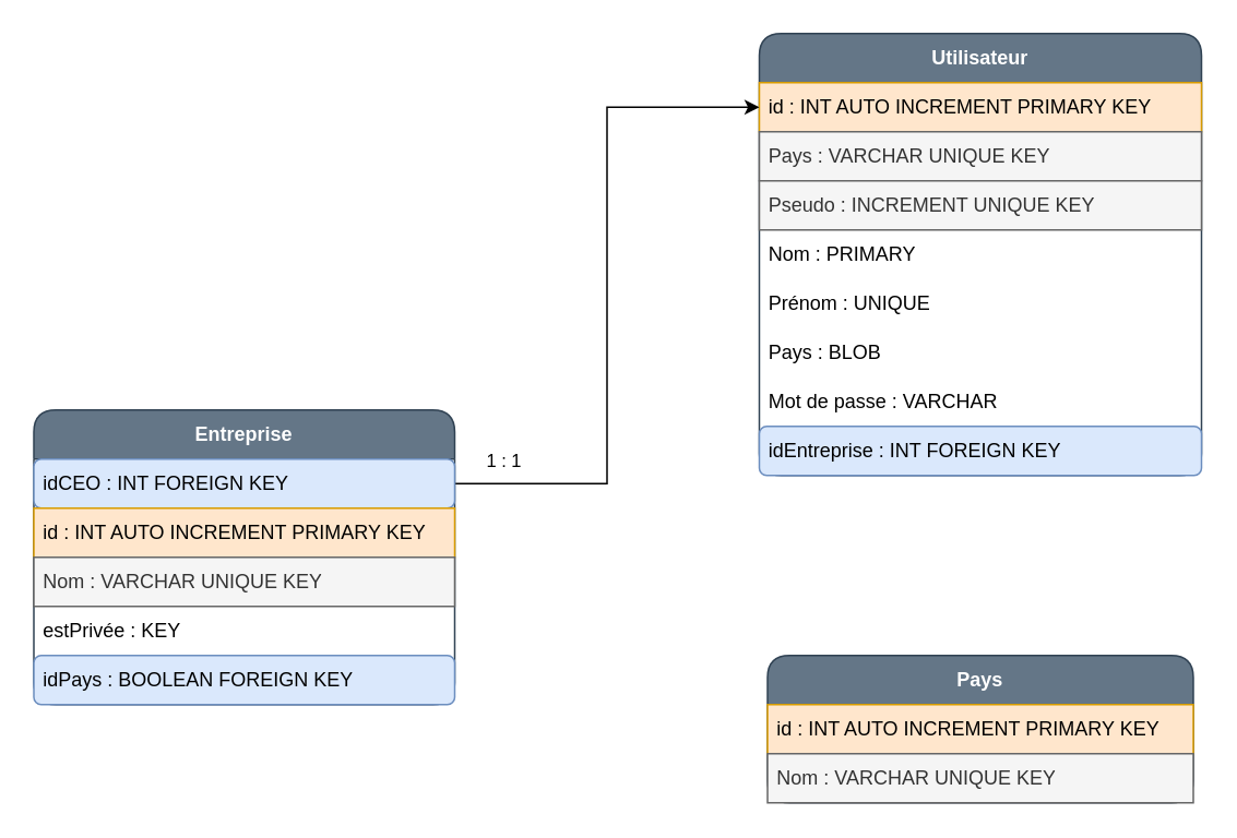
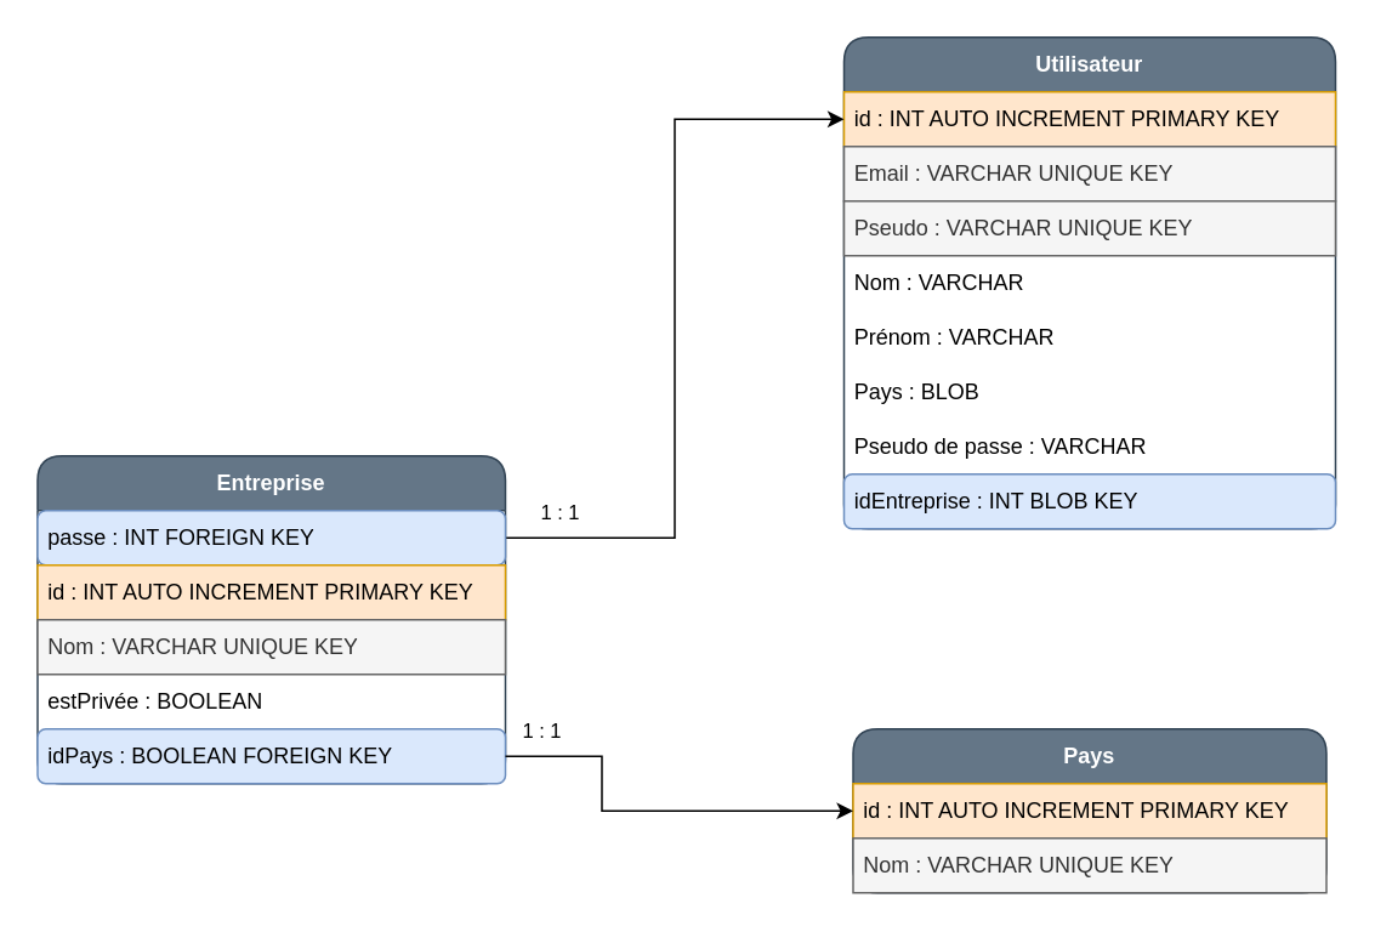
- <mxCell id="4" value="Pays : VARCHAR UNIQUE KEY" style="text;strokeColor=#666666;fillColor=#f5f5f5;align=left;verticalAlign=middle;spacingLeft=4;spacingRight=4;overflow=hidden;points=[[0,0.5],[1,0.5]];portConstraint=eastwest;rotatable=0;whiteSpace=wrap;html=1;fontColor=#333333;" vertex="1" parent="2"><mxGeometry y="60" width="270" height="30" as="geometry" /></mxCell>
+ <mxCell id="4" value="Email : VARCHAR UNIQUE KEY" style="text;strokeColor=#666666;fillColor=#f5f5f5;align=left;verticalAlign=middle;spacingLeft=4;spacingRight=4;overflow=hidden;points=[[0,0.5],[1,0.5]];portConstraint=eastwest;rotatable=0;whiteSpace=wrap;html=1;fontColor=#333333;" vertex="1" parent="2"><mxGeometry y="60" width="270" height="30" as="geometry" /></mxCell>
- <mxCell id="5" value="Pseudo : INCREMENT UNIQUE KEY" style="text;strokeColor=#666666;fillColor=#f5f5f5;align=left;verticalAlign=middle;spacingLeft=4;spacingRight=4;overflow=hidden;points=[[0,0.5],[1,0.5]];portConstraint=eastwest;rotatable=0;whiteSpace=wrap;html=1;fontColor=#333333;" vertex="1" parent="2"><mxGeometry y="90" width="270" height="30" as="geometry" /></mxCell>
+ <mxCell id="5" value="Pseudo : VARCHAR UNIQUE KEY" style="text;strokeColor=#666666;fillColor=#f5f5f5;align=left;verticalAlign=middle;spacingLeft=4;spacingRight=4;overflow=hidden;points=[[0,0.5],[1,0.5]];portConstraint=eastwest;rotatable=0;whiteSpace=wrap;html=1;fontColor=#333333;" vertex="1" parent="2"><mxGeometry y="90" width="270" height="30" as="geometry" /></mxCell>
- <mxCell id="6" value="Nom : PRIMARY" style="text;strokeColor=none;fillColor=none;align=left;verticalAlign=middle;spacingLeft=4;spacingRight=4;overflow=hidden;points=[[0,0.5],[1,0.5]];portConstraint=eastwest;rotatable=0;whiteSpace=wrap;html=1;" vertex="1" parent="2"><mxGeometry y="120" width="270" height="30" as="geometry" /></mxCell>
+ <mxCell id="6" value="Nom : VARCHAR" style="text;strokeColor=none;fillColor=none;align=left;verticalAlign=middle;spacingLeft=4;spacingRight=4;overflow=hidden;points=[[0,0.5],[1,0.5]];portConstraint=eastwest;rotatable=0;whiteSpace=wrap;html=1;" vertex="1" parent="2"><mxGeometry y="120" width="270" height="30" as="geometry" /></mxCell>
- <mxCell id="7" value="Prénom : UNIQUE" style="text;strokeColor=none;fillColor=none;align=left;verticalAlign=middle;spacingLeft=4;spacingRight=4;overflow=hidden;points=[[0,0.5],[1,0.5]];portConstraint=eastwest;rotatable=0;whiteSpace=wrap;html=1;" vertex="1" parent="2"><mxGeometry y="150" width="270" height="30" as="geometry" /></mxCell>
+ <mxCell id="7" value="Prénom : VARCHAR" style="text;strokeColor=none;fillColor=none;align=left;verticalAlign=middle;spacingLeft=4;spacingRight=4;overflow=hidden;points=[[0,0.5],[1,0.5]];portConstraint=eastwest;rotatable=0;whiteSpace=wrap;html=1;" vertex="1" parent="2"><mxGeometry y="150" width="270" height="30" as="geometry" /></mxCell>
- <mxCell id="9" value="Mot de passe : VARCHAR" style="text;strokeColor=none;fillColor=none;align=left;verticalAlign=middle;spacingLeft=4;spacingRight=4;overflow=hidden;points=[[0,0.5],[1,0.5]];portConstraint=eastwest;rotatable=0;whiteSpace=wrap;html=1;" vertex="1" parent="2"><mxGeometry y="210" width="270" height="30" as="geometry" /></mxCell>
+ <mxCell id="9" value="Pseudo de passe : VARCHAR" style="text;strokeColor=none;fillColor=none;align=left;verticalAlign=middle;spacingLeft=4;spacingRight=4;overflow=hidden;points=[[0,0.5],[1,0.5]];portConstraint=eastwest;rotatable=0;whiteSpace=wrap;html=1;" vertex="1" parent="2"><mxGeometry y="210" width="270" height="30" as="geometry" /></mxCell>
- <mxCell id="10" value="idEntreprise : INT FOREIGN KEY" style="text;strokeColor=#6c8ebf;fillColor=#dae8fc;align=left;verticalAlign=middle;spacingLeft=4;spacingRight=4;overflow=hidden;points=[[0,0.5],[1,0.5]];portConstraint=eastwest;rotatable=0;whiteSpace=wrap;html=1;rounded=1;" vertex="1" parent="2"><mxGeometry y="240" width="270" height="30" as="geometry" /></mxCell>
+ <mxCell id="10" value="idEntreprise : INT BLOB KEY" style="text;strokeColor=#6c8ebf;fillColor=#dae8fc;align=left;verticalAlign=middle;spacingLeft=4;spacingRight=4;overflow=hidden;points=[[0,0.5],[1,0.5]];portConstraint=eastwest;rotatable=0;whiteSpace=wrap;html=1;rounded=1;" vertex="1" parent="2"><mxGeometry y="240" width="270" height="30" as="geometry" /></mxCell>
- <mxCell id="14" value="idCEO : INT FOREIGN KEY" style="text;strokeColor=#6c8ebf;fillColor=#dae8fc;align=left;verticalAlign=middle;spacingLeft=4;spacingRight=4;overflow=hidden;points=[[0,0.5],[1,0.5]];portConstraint=eastwest;rotatable=0;whiteSpace=wrap;html=1;rounded=1;" vertex="1" parent="13"><mxGeometry y="30" width="257" height="30" as="geometry" /></mxCell>
+ <mxCell id="14" value="passe : INT FOREIGN KEY" style="text;strokeColor=#6c8ebf;fillColor=#dae8fc;align=left;verticalAlign=middle;spacingLeft=4;spacingRight=4;overflow=hidden;points=[[0,0.5],[1,0.5]];portConstraint=eastwest;rotatable=0;whiteSpace=wrap;html=1;rounded=1;" vertex="1" parent="13"><mxGeometry y="30" width="257" height="30" as="geometry" /></mxCell>
- <mxCell id="17" value="estPrivée : KEY" style="text;strokeColor=none;fillColor=none;align=left;verticalAlign=middle;spacingLeft=4;spacingRight=4;overflow=hidden;points=[[0,0.5],[1,0.5]];portConstraint=eastwest;rotatable=0;whiteSpace=wrap;html=1;rounded=1;" vertex="1" parent="13"><mxGeometry y="120" width="257" height="30" as="geometry" /></mxCell>
+ <mxCell id="17" value="estPrivée : BOOLEAN" style="text;strokeColor=none;fillColor=none;align=left;verticalAlign=middle;spacingLeft=4;spacingRight=4;overflow=hidden;points=[[0,0.5],[1,0.5]];portConstraint=eastwest;rotatable=0;whiteSpace=wrap;html=1;rounded=1;" vertex="1" parent="13"><mxGeometry y="120" width="257" height="30" as="geometry" /></mxCell>
+ <mxCell id="22" style="edgeStyle=orthogonalEdgeStyle;rounded=0;orthogonalLoop=1;jettySize=auto;html=1;entryX=0;entryY=0.5;entryDx=0;entryDy=0;" edge="1" parent="1" source="18" target="19"><mxGeometry relative="1" as="geometry"><Array as="points"><mxPoint x="330" y="415" /><mxPoint x="330" y="445" /></Array></mxGeometry></mxCell>
+ <mxCell id="23" value="1 : 1" style="edgeLabel;html=1;align=center;verticalAlign=middle;resizable=0;points=[];" vertex="1" connectable="0" parent="22"><mxGeometry x="-0.953" y="-2" relative="1" as="geometry"><mxPoint x="14" y="-17" as="offset" /></mxGeometry></mxCell>
